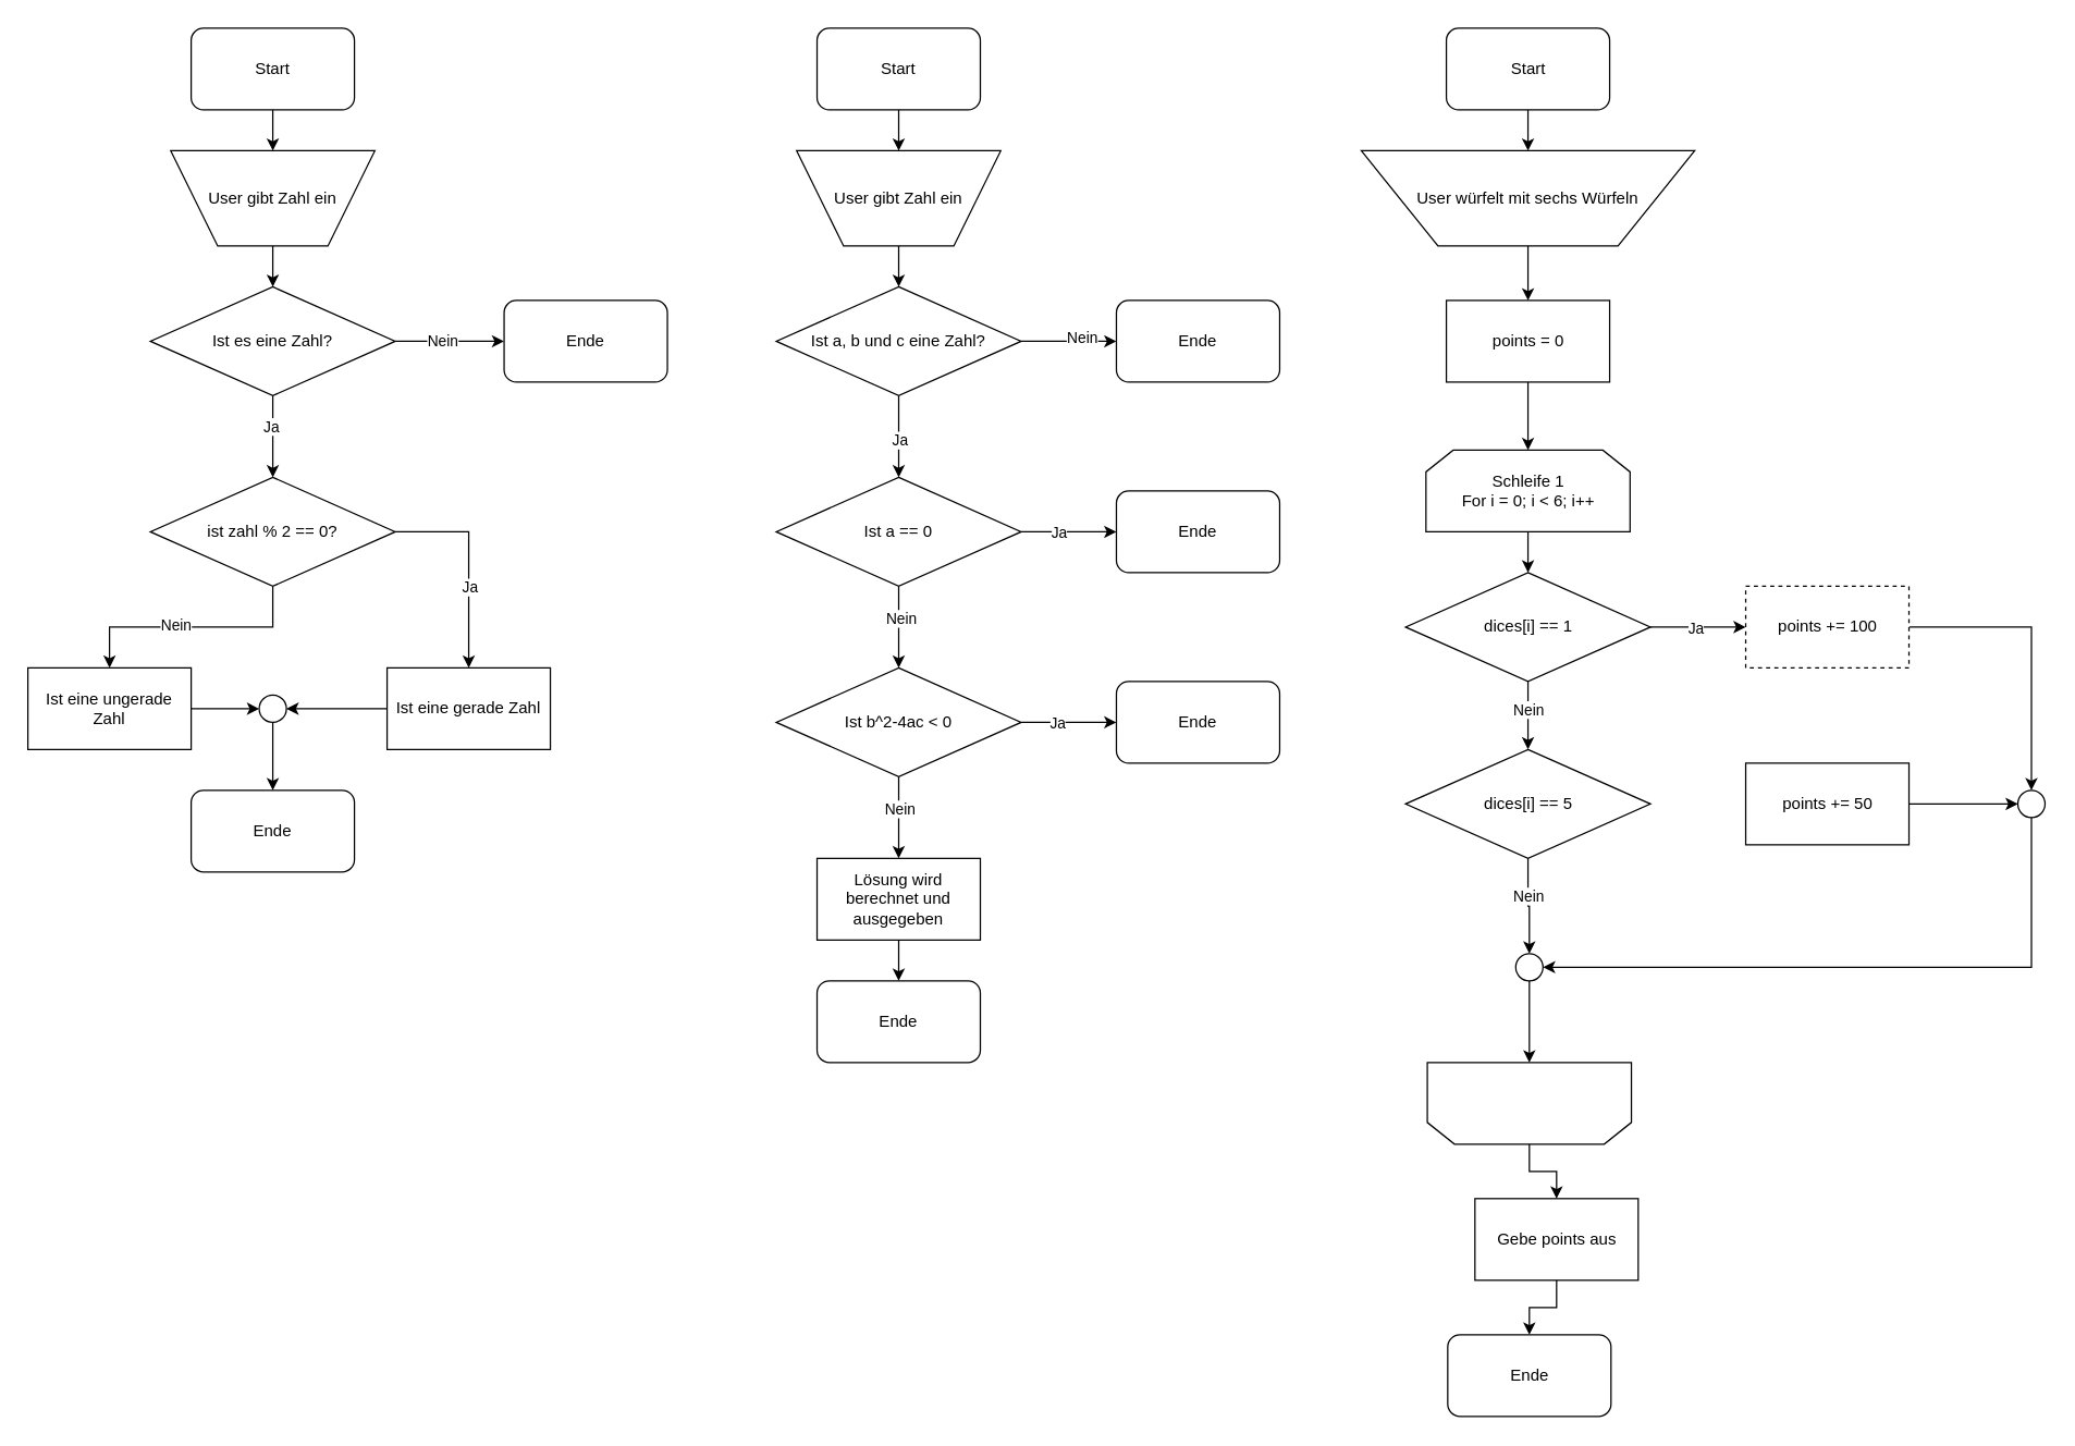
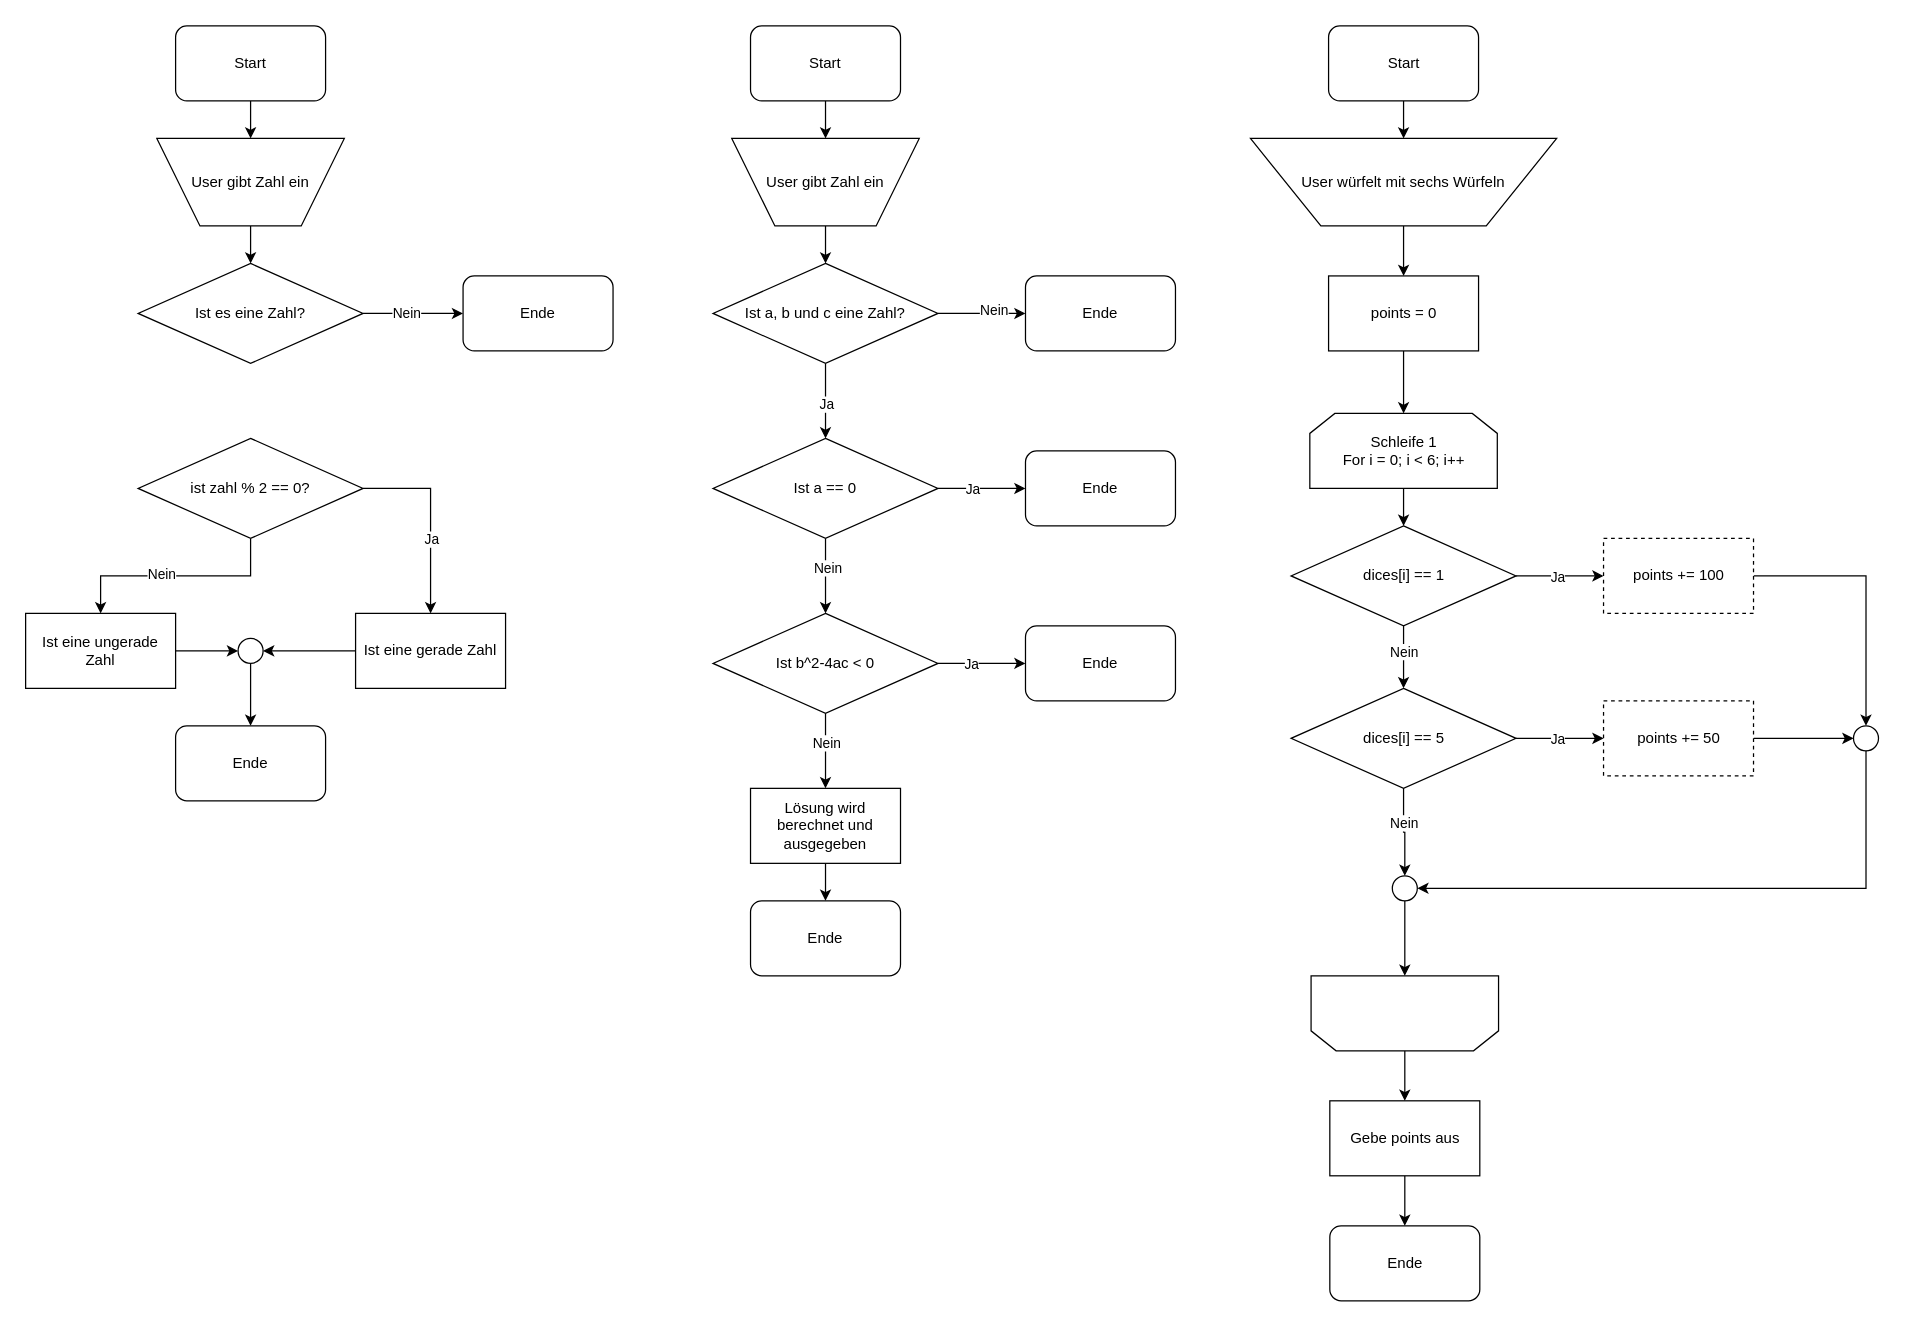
- <mxCell id="16" style="edgeStyle=orthogonalEdgeStyle;rounded=0;orthogonalLoop=1;jettySize=auto;html=1;entryX=0.5;entryY=0;entryDx=0;entryDy=0;" edge="1" parent="1" source="20" target="8"><mxGeometry relative="1" as="geometry" /></mxCell>
- <mxCell id="17" value="Ja" style="edgeLabel;html=1;align=center;verticalAlign=middle;resizable=0;points=[];" vertex="1" connectable="0" parent="16"><mxGeometry x="-0.277" y="-2" relative="1" as="geometry"><mxPoint as="offset" /></mxGeometry></mxCell>
+ <mxCell id="60" style="edgeStyle=orthogonalEdgeStyle;rounded=0;orthogonalLoop=1;jettySize=auto;html=1;entryX=0;entryY=0.5;entryDx=0;entryDy=0;" edge="1" parent="1" source="64" target="75"><mxGeometry relative="1" as="geometry" /></mxCell>
+ <mxCell id="61" value="Ja" style="edgeLabel;html=1;align=center;verticalAlign=middle;resizable=0;points=[];" vertex="1" connectable="0" parent="60"><mxGeometry x="-0.22" relative="1" as="geometry"><mxPoint x="6" as="offset" /></mxGeometry></mxCell>
- <mxCell id="75" value="points += 50" style="rounded=0;whiteSpace=wrap;html=1;" vertex="1" parent="1"><mxGeometry x="1282.5" y="560" width="120" height="60" as="geometry" /></mxCell>
+ <mxCell id="75" value="points += 50" style="rounded=0;whiteSpace=wrap;html=1;dashed=1;" vertex="1" parent="1"><mxGeometry x="1282.5" y="560" width="120" height="60" as="geometry" /></mxCell>
- <mxCell id="67" value="Gebe points aus" style="rounded=0;whiteSpace=wrap;html=1;" vertex="1" parent="1"><mxGeometry x="1083.5" y="880" width="120" height="60" as="geometry" /></mxCell>
+ <mxCell id="67" value="Gebe points aus" style="rounded=0;whiteSpace=wrap;html=1;" vertex="1" parent="1"><mxGeometry x="1063.5" y="880" width="120" height="60" as="geometry" /></mxCell>
